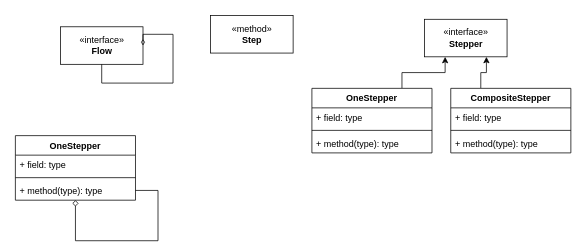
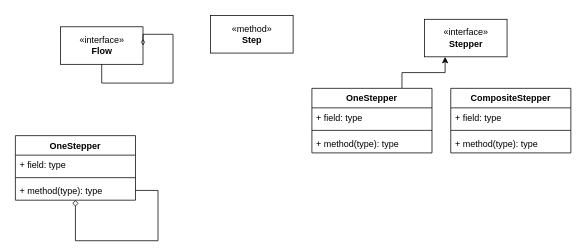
- <mxCell id="11" style="edgeStyle=orthogonalEdgeStyle;rounded=0;orthogonalLoop=1;jettySize=auto;html=1;exitX=0.25;exitY=0;exitDx=0;exitDy=0;entryX=0.75;entryY=1;entryDx=0;entryDy=0;" parent="1" source="12" target="5" edge="1"><mxGeometry relative="1" as="geometry" /></mxCell>
